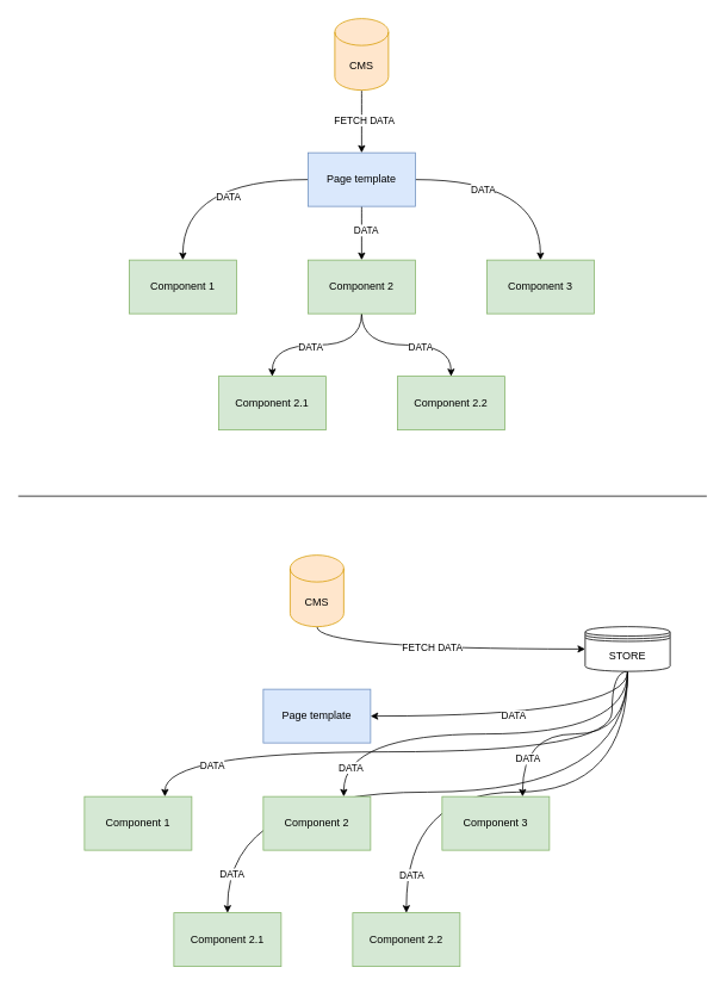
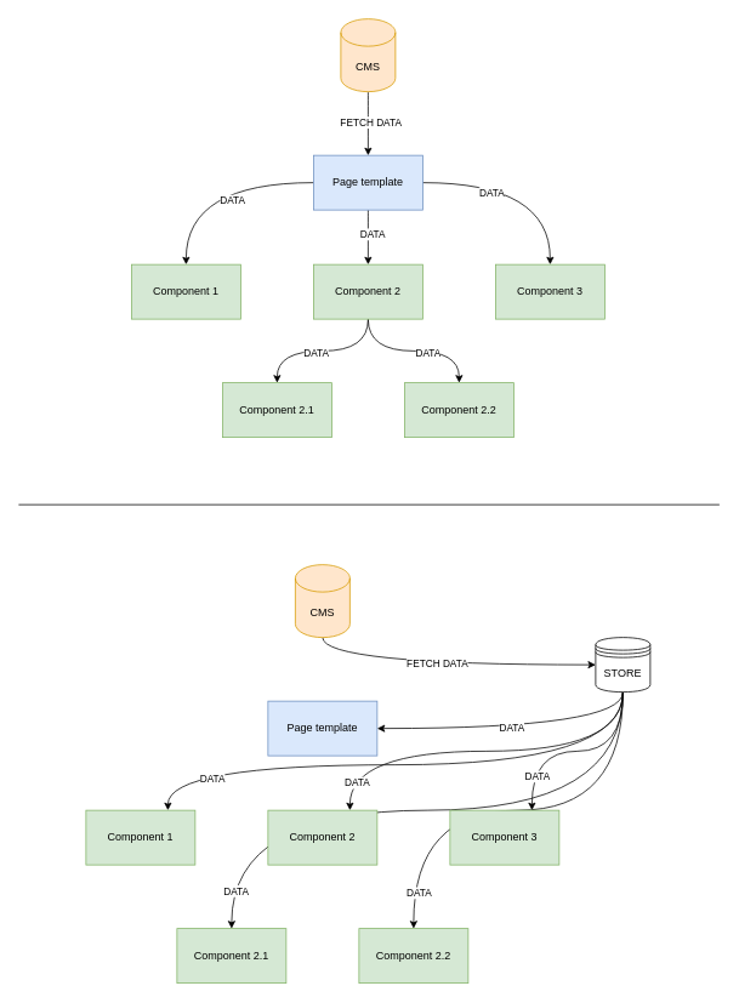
- <mxCell id="37" value="STORE" style="shape=datastore;whiteSpace=wrap;html=1;" vertex="1" parent="1"><mxGeometry x="654" y="700" width="95" height="50" as="geometry" /></mxCell>
+ <mxCell id="37" value="STORE" style="shape=datastore;whiteSpace=wrap;html=1;" vertex="1" parent="1"><mxGeometry x="654" y="700" width="60" height="60" as="geometry" /></mxCell>
